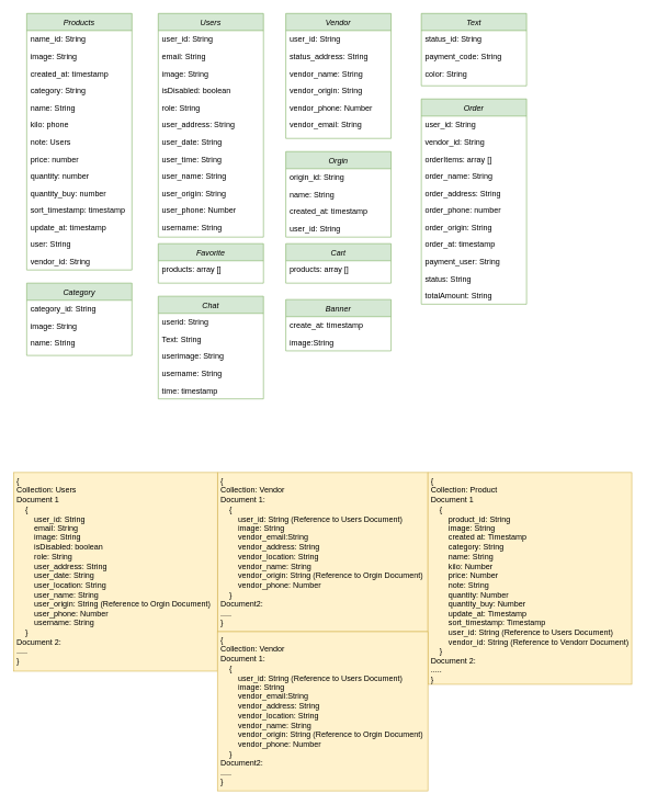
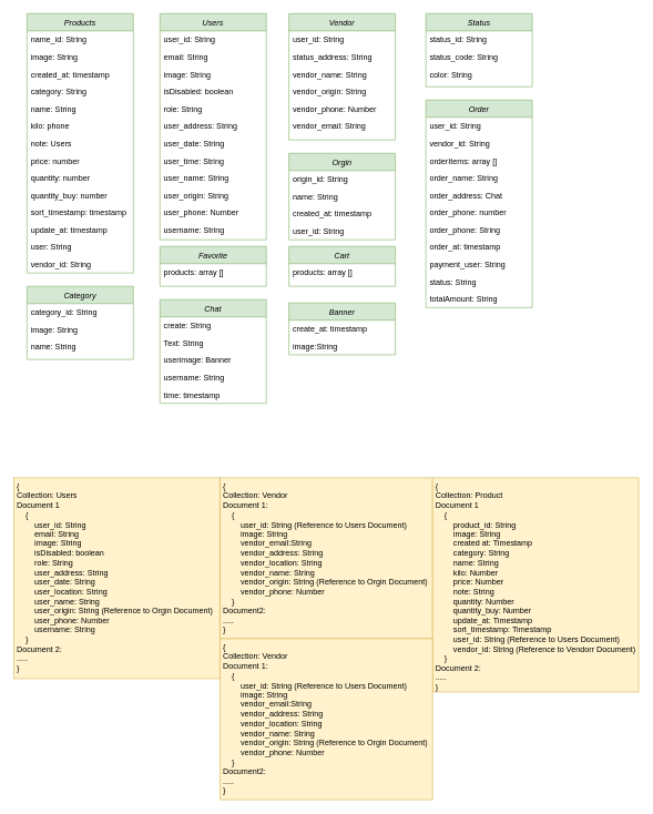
- <mxCell id="22" value="Text" style="swimlane;fontStyle=2;align=center;verticalAlign=top;childLayout=stackLayout;horizontal=1;startSize=26;horizontalStack=0;resizeParent=1;resizeLast=0;collapsible=1;marginBottom=0;rounded=0;shadow=0;strokeWidth=1;labelBackgroundColor=none;labelBorderColor=none;fillColor=#d5e8d4;strokeColor=#82b366;" parent="1" vertex="1"><mxGeometry x="640" y="20" width="160" height="110" as="geometry"><mxRectangle x="230" y="140" width="160" height="26" as="alternateBounds" /></mxGeometry></mxCell>
+ <mxCell id="22" value="Status" style="swimlane;fontStyle=2;align=center;verticalAlign=top;childLayout=stackLayout;horizontal=1;startSize=26;horizontalStack=0;resizeParent=1;resizeLast=0;collapsible=1;marginBottom=0;rounded=0;shadow=0;strokeWidth=1;labelBackgroundColor=none;labelBorderColor=none;fillColor=#d5e8d4;strokeColor=#82b366;" parent="1" vertex="1"><mxGeometry x="640" y="20" width="160" height="110" as="geometry"><mxRectangle x="230" y="140" width="160" height="26" as="alternateBounds" /></mxGeometry></mxCell>
- <mxCell id="24" value="payment_code: String" style="text;align=left;verticalAlign=top;spacingLeft=4;spacingRight=4;overflow=hidden;rotatable=0;points=[[0,0.5],[1,0.5]];portConstraint=eastwest;rounded=0;shadow=0;html=0;" parent="22" vertex="1"><mxGeometry y="52" width="160" height="26" as="geometry" /></mxCell>
+ <mxCell id="24" value="status_code: String" style="text;align=left;verticalAlign=top;spacingLeft=4;spacingRight=4;overflow=hidden;rotatable=0;points=[[0,0.5],[1,0.5]];portConstraint=eastwest;rounded=0;shadow=0;html=0;" parent="22" vertex="1"><mxGeometry y="52" width="160" height="26" as="geometry" /></mxCell>
- <mxCell id="51" value="order_address: String" style="text;align=left;verticalAlign=top;spacingLeft=4;spacingRight=4;overflow=hidden;rotatable=0;points=[[0,0.5],[1,0.5]];portConstraint=eastwest;rounded=0;shadow=0;html=0;" parent="46" vertex="1"><mxGeometry y="130" width="160" height="26" as="geometry" /></mxCell>
+ <mxCell id="51" value="order_address: Chat" style="text;align=left;verticalAlign=top;spacingLeft=4;spacingRight=4;overflow=hidden;rotatable=0;points=[[0,0.5],[1,0.5]];portConstraint=eastwest;rounded=0;shadow=0;html=0;" parent="46" vertex="1"><mxGeometry y="130" width="160" height="26" as="geometry" /></mxCell>
- <mxCell id="53" value="order_origin: String" style="text;align=left;verticalAlign=top;spacingLeft=4;spacingRight=4;overflow=hidden;rotatable=0;points=[[0,0.5],[1,0.5]];portConstraint=eastwest;rounded=0;shadow=0;html=0;" parent="46" vertex="1"><mxGeometry y="182" width="160" height="26" as="geometry" /></mxCell>
+ <mxCell id="53" value="order_phone: String" style="text;align=left;verticalAlign=top;spacingLeft=4;spacingRight=4;overflow=hidden;rotatable=0;points=[[0,0.5],[1,0.5]];portConstraint=eastwest;rounded=0;shadow=0;html=0;" parent="46" vertex="1"><mxGeometry y="182" width="160" height="26" as="geometry" /></mxCell>
- <mxCell id="61" value="userid: String" style="text;align=left;verticalAlign=top;spacingLeft=4;spacingRight=4;overflow=hidden;rotatable=0;points=[[0,0.5],[1,0.5]];portConstraint=eastwest;rounded=0;shadow=0;html=0;" parent="60" vertex="1"><mxGeometry y="26" width="160" height="26" as="geometry" /></mxCell>
+ <mxCell id="61" value="create: String" style="text;align=left;verticalAlign=top;spacingLeft=4;spacingRight=4;overflow=hidden;rotatable=0;points=[[0,0.5],[1,0.5]];portConstraint=eastwest;rounded=0;shadow=0;html=0;" parent="60" vertex="1"><mxGeometry y="26" width="160" height="26" as="geometry" /></mxCell>
- <mxCell id="63" value="userimage: String" style="text;align=left;verticalAlign=top;spacingLeft=4;spacingRight=4;overflow=hidden;rotatable=0;points=[[0,0.5],[1,0.5]];portConstraint=eastwest;rounded=0;shadow=0;html=0;" parent="60" vertex="1"><mxGeometry y="78" width="160" height="26" as="geometry" /></mxCell>
+ <mxCell id="63" value="userimage: Banner" style="text;align=left;verticalAlign=top;spacingLeft=4;spacingRight=4;overflow=hidden;rotatable=0;points=[[0,0.5],[1,0.5]];portConstraint=eastwest;rounded=0;shadow=0;html=0;" parent="60" vertex="1"><mxGeometry y="78" width="160" height="26" as="geometry" /></mxCell>
